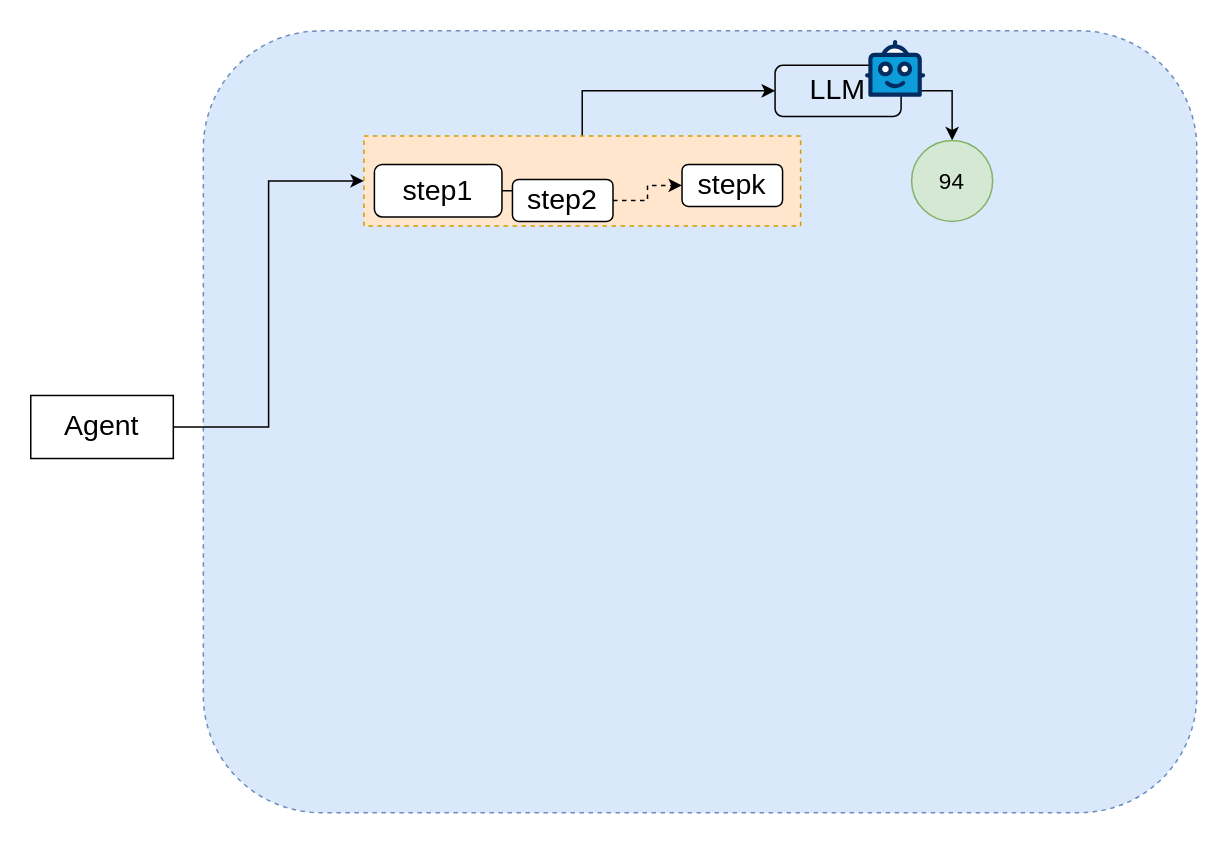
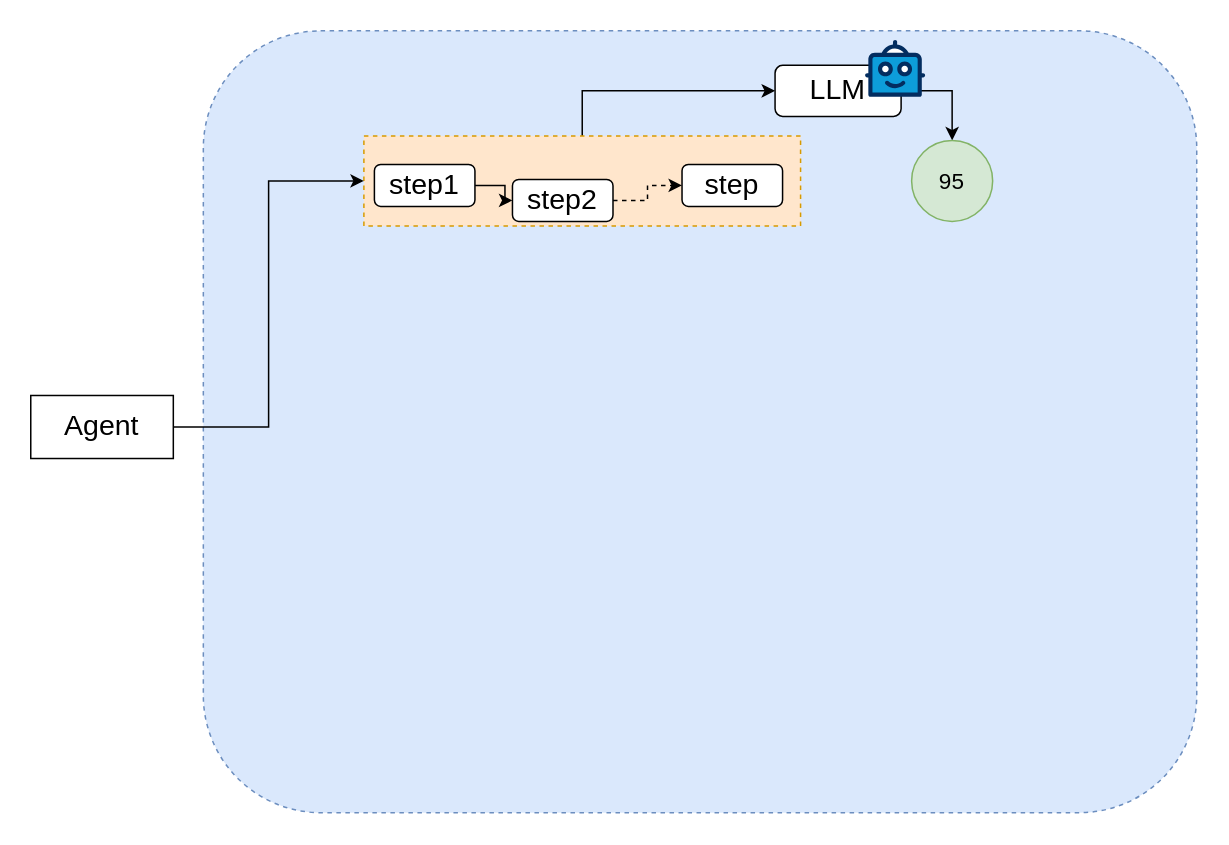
- <mxCell id="6" value="&lt;font style=&quot;font-size: 19px;&quot;&gt;LLM&lt;/font&gt;" style="rounded=1;whiteSpace=wrap;html=1;fillColor=#dae8fc;" vertex="1" parent="1"><mxGeometry x="516" y="43" width="84" height="34" as="geometry" /></mxCell>
+ <mxCell id="6" value="&lt;font style=&quot;font-size: 19px;&quot;&gt;LLM&lt;/font&gt;" style="rounded=1;whiteSpace=wrap;html=1;" vertex="1" parent="1"><mxGeometry x="516" y="43" width="84" height="34" as="geometry" /></mxCell>
- <mxCell id="15" value="&lt;font style=&quot;font-size: 15px;&quot;&gt;94&lt;/font&gt;" style="ellipse;whiteSpace=wrap;html=1;aspect=fixed;fillColor=#d5e8d4;strokeColor=#82b366;" vertex="1" parent="1"><mxGeometry x="607" y="93" width="54" height="54" as="geometry" /></mxCell>
+ <mxCell id="15" value="&lt;font style=&quot;font-size: 15px;&quot;&gt;95&lt;/font&gt;" style="ellipse;whiteSpace=wrap;html=1;aspect=fixed;fillColor=#d5e8d4;strokeColor=#82b366;" vertex="1" parent="1"><mxGeometry x="607" y="93" width="54" height="54" as="geometry" /></mxCell>
- <mxCell id="14" value="&lt;font style=&quot;font-size: 19px;&quot;&gt;stepk&lt;/font&gt;" style="rounded=1;whiteSpace=wrap;html=1;" vertex="1" parent="1"><mxGeometry x="454" y="109" width="67" height="28" as="geometry" /></mxCell>
+ <mxCell id="14" value="&lt;font style=&quot;font-size: 19px;&quot;&gt;step&lt;/font&gt;" style="rounded=1;whiteSpace=wrap;html=1;" vertex="1" parent="1"><mxGeometry x="454" y="109" width="67" height="28" as="geometry" /></mxCell>
- <mxCell id="11" value="&lt;font style=&quot;font-size: 19px;&quot;&gt;step1&lt;/font&gt;" style="rounded=1;whiteSpace=wrap;html=1;" vertex="1" parent="1"><mxGeometry x="249" y="109" width="85" height="35" as="geometry" /></mxCell>
+ <mxCell id="11" value="&lt;font style=&quot;font-size: 19px;&quot;&gt;step1&lt;/font&gt;" style="rounded=1;whiteSpace=wrap;html=1;" vertex="1" parent="1"><mxGeometry x="249" y="109" width="67" height="28" as="geometry" /></mxCell>
